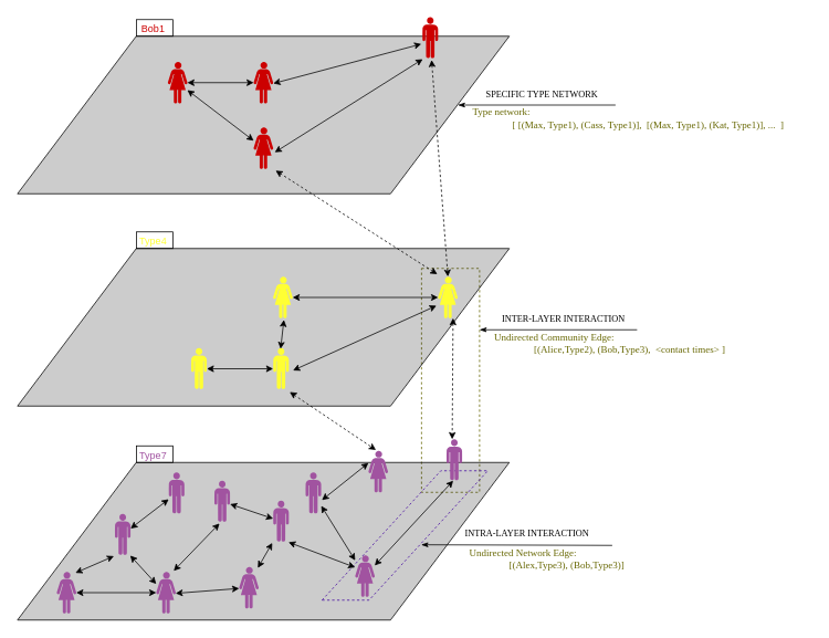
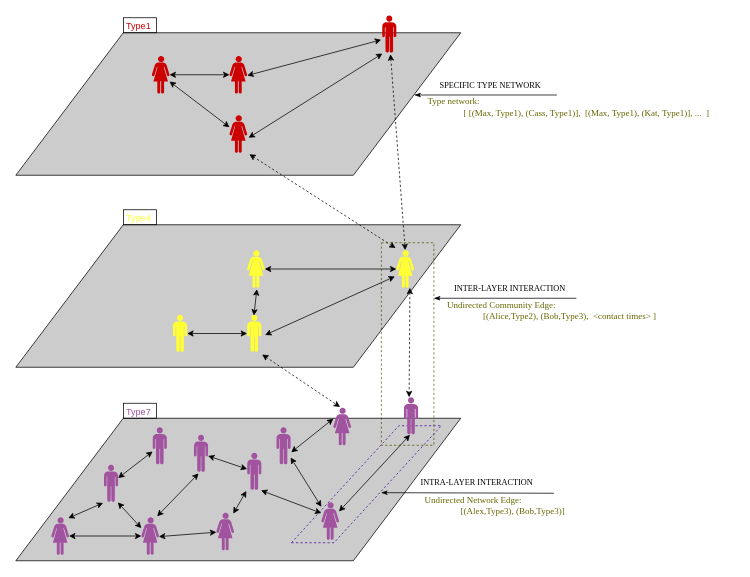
- <mxCell id="46" value="&lt;font color=&quot;#cc0000&quot;&gt;Bob1&lt;/font&gt;" style="text;html=1;align=center;verticalAlign=middle;resizable=0;points=[];autosize=1;strokeColor=none;fillColor=none;" parent="1" vertex="1"><mxGeometry x="154" y="20" width="60" height="30" as="geometry" /></mxCell>
+ <mxCell id="46" value="&lt;font color=&quot;#cc0000&quot;&gt;Type1&lt;/font&gt;" style="text;html=1;align=center;verticalAlign=middle;resizable=0;points=[];autosize=1;strokeColor=none;fillColor=none;" parent="1" vertex="1"><mxGeometry x="154" y="20" width="60" height="30" as="geometry" /></mxCell>
